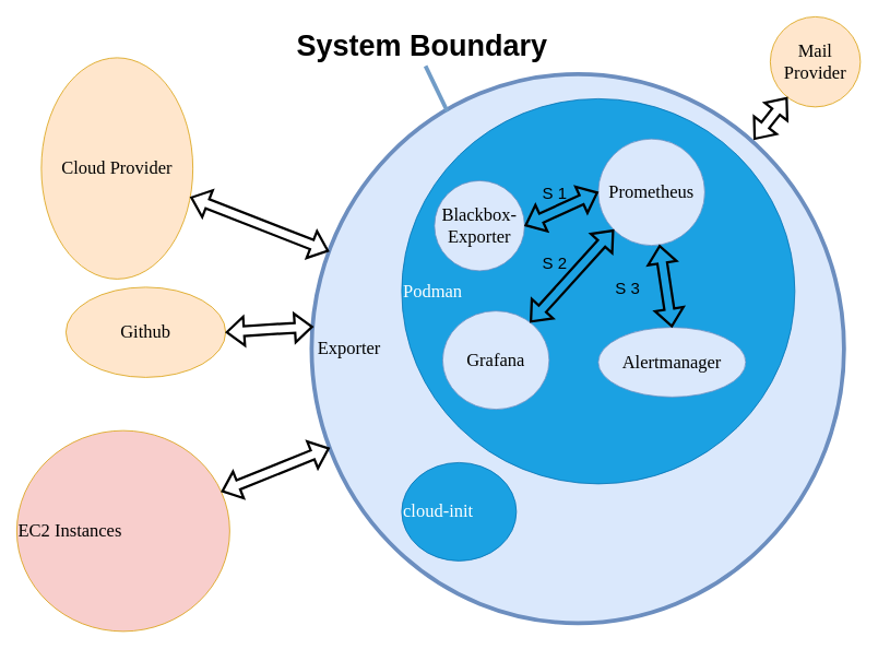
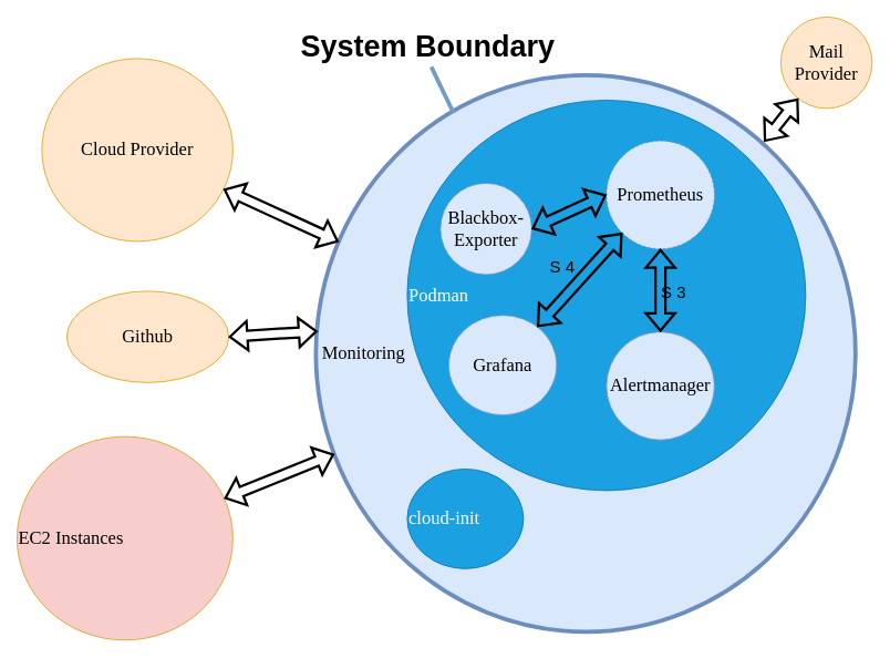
- <mxCell id="8" value="Cloud Provider" style="ellipse;whiteSpace=wrap;html=1;rounded=0;shadow=0;dashed=0;comic=0;fontFamily=Verdana;fontSize=22;fillColor=#ffe6cc;strokeColor=#d79b00;" parent="1" vertex="1"><mxGeometry x="50" y="70" width="185" height="270" as="geometry" /></mxCell>
+ <mxCell id="8" value="Cloud Provider" style="ellipse;whiteSpace=wrap;html=1;rounded=0;shadow=0;dashed=0;comic=0;fontFamily=Verdana;fontSize=22;fillColor=#ffe6cc;strokeColor=#d79b00;" parent="1" vertex="1"><mxGeometry x="50" y="70" width="230" height="220" as="geometry" /></mxCell>
- <mxCell id="16" value="&lt;font style=&quot;font-size: 20px;&quot;&gt;S 1&lt;/font&gt;" style="text;html=1;strokeColor=none;fillColor=none;align=center;verticalAlign=middle;whiteSpace=wrap;rounded=0;" parent="1" vertex="1"><mxGeometry x="647" y="219" width="60" height="30" as="geometry" /></mxCell>
- <mxCell id="5" value="Prometheus" style="ellipse;whiteSpace=wrap;html=1;rounded=0;shadow=0;dashed=0;comic=0;fontFamily=Verdana;fontSize=22;fillColor=#dae8fc;strokeColor=#6c8ebf;" parent="1" vertex="1"><mxGeometry x="730" y="169" width="130" height="130" as="geometry" /></mxCell>
+ <mxCell id="5" value="Prometheus" style="ellipse;whiteSpace=wrap;html=1;rounded=0;shadow=0;dashed=1;comic=0;fontFamily=Verdana;fontSize=22;fillColor=#dae8fc;strokeColor=#6c8ebf;" parent="1" vertex="1"><mxGeometry x="730" y="169" width="130" height="130" as="geometry" /></mxCell>
- <mxCell id="17" value="&lt;font style=&quot;font-size: 20px;&quot;&gt;S 2&lt;/font&gt;" style="text;html=1;strokeColor=none;fillColor=none;align=center;verticalAlign=middle;whiteSpace=wrap;rounded=0;" parent="1" vertex="1"><mxGeometry x="647" y="305" width="60" height="30" as="geometry" /></mxCell>
+ <mxCell id="17" value="&lt;font style=&quot;font-size: 20px;&quot;&gt;S 4&lt;/font&gt;" style="text;html=1;strokeColor=none;fillColor=none;align=center;verticalAlign=middle;whiteSpace=wrap;rounded=0;" parent="1" vertex="1"><mxGeometry x="647" y="305" width="60" height="30" as="geometry" /></mxCell>
- <mxCell id="18" value="&lt;font style=&quot;font-size: 20px;&quot;&gt;S 3&lt;/font&gt;" style="text;html=1;strokeColor=none;fillColor=none;align=center;verticalAlign=middle;whiteSpace=wrap;rounded=0;" parent="1" vertex="1"><mxGeometry x="736" y="335" width="60" height="30" as="geometry" /></mxCell>
+ <mxCell id="18" value="&lt;font style=&quot;font-size: 20px;&quot;&gt;S 3&lt;/font&gt;" style="text;html=1;strokeColor=none;fillColor=none;align=center;verticalAlign=middle;whiteSpace=wrap;rounded=0;" parent="1" vertex="1"><mxGeometry x="781" y="335" width="60" height="30" as="geometry" /></mxCell>
- <mxCell id="2" value="&amp;nbsp;Exporter" style="ellipse;whiteSpace=wrap;html=1;rounded=0;shadow=0;dashed=0;comic=0;fontFamily=Verdana;fontSize=22;fillColor=#dae8fc;strokeColor=#6c8ebf;align=left;strokeWidth=5;" parent="1" vertex="1"><mxGeometry x="380" y="90" width="650" height="670" as="geometry" /></mxCell>
+ <mxCell id="2" value="&amp;nbsp;Monitoring" style="ellipse;whiteSpace=wrap;html=1;rounded=0;shadow=0;dashed=0;comic=0;fontFamily=Verdana;fontSize=22;fillColor=#dae8fc;strokeColor=#6c8ebf;align=left;strokeWidth=5;" parent="1" vertex="1"><mxGeometry x="380" y="90" width="650" height="670" as="geometry" /></mxCell>
- <mxCell id="7" value="Alertmanager" style="ellipse;whiteSpace=wrap;html=1;rounded=0;shadow=0;dashed=0;comic=0;fontFamily=Verdana;fontSize=22;fillColor=#dae8fc;strokeColor=#6c8ebf;" parent="1" vertex="1"><mxGeometry x="730" y="399" width="180" height="85" as="geometry" /></mxCell>
+ <mxCell id="7" value="Alertmanager" style="ellipse;whiteSpace=wrap;html=1;rounded=0;shadow=0;dashed=0;comic=0;fontFamily=Verdana;fontSize=22;fillColor=#dae8fc;strokeColor=#6c8ebf;" parent="1" vertex="1"><mxGeometry x="730" y="399" width="130" height="130" as="geometry" /></mxCell>
